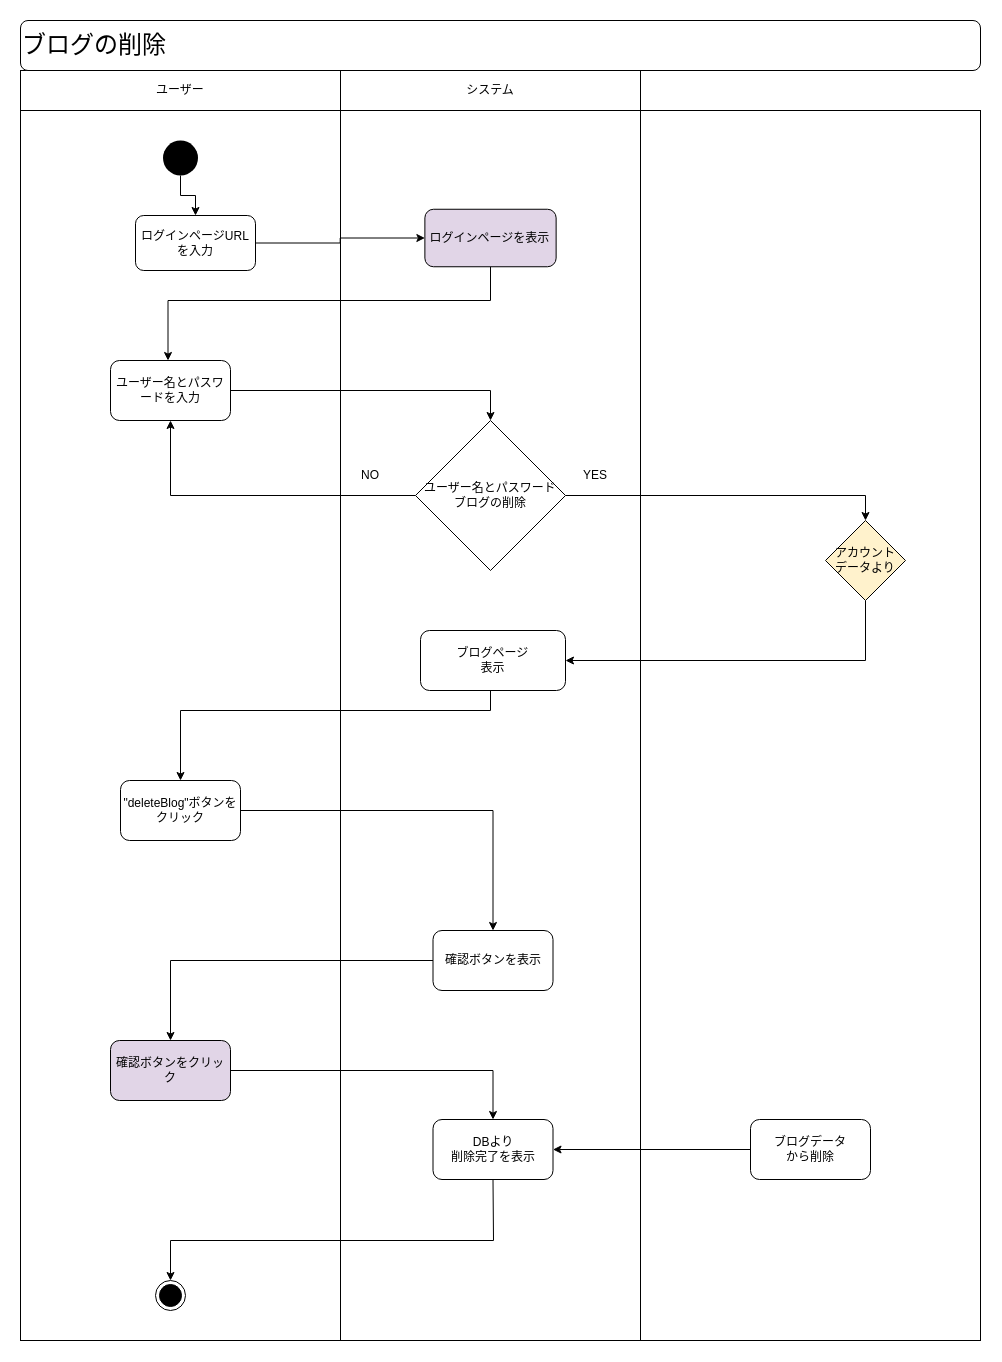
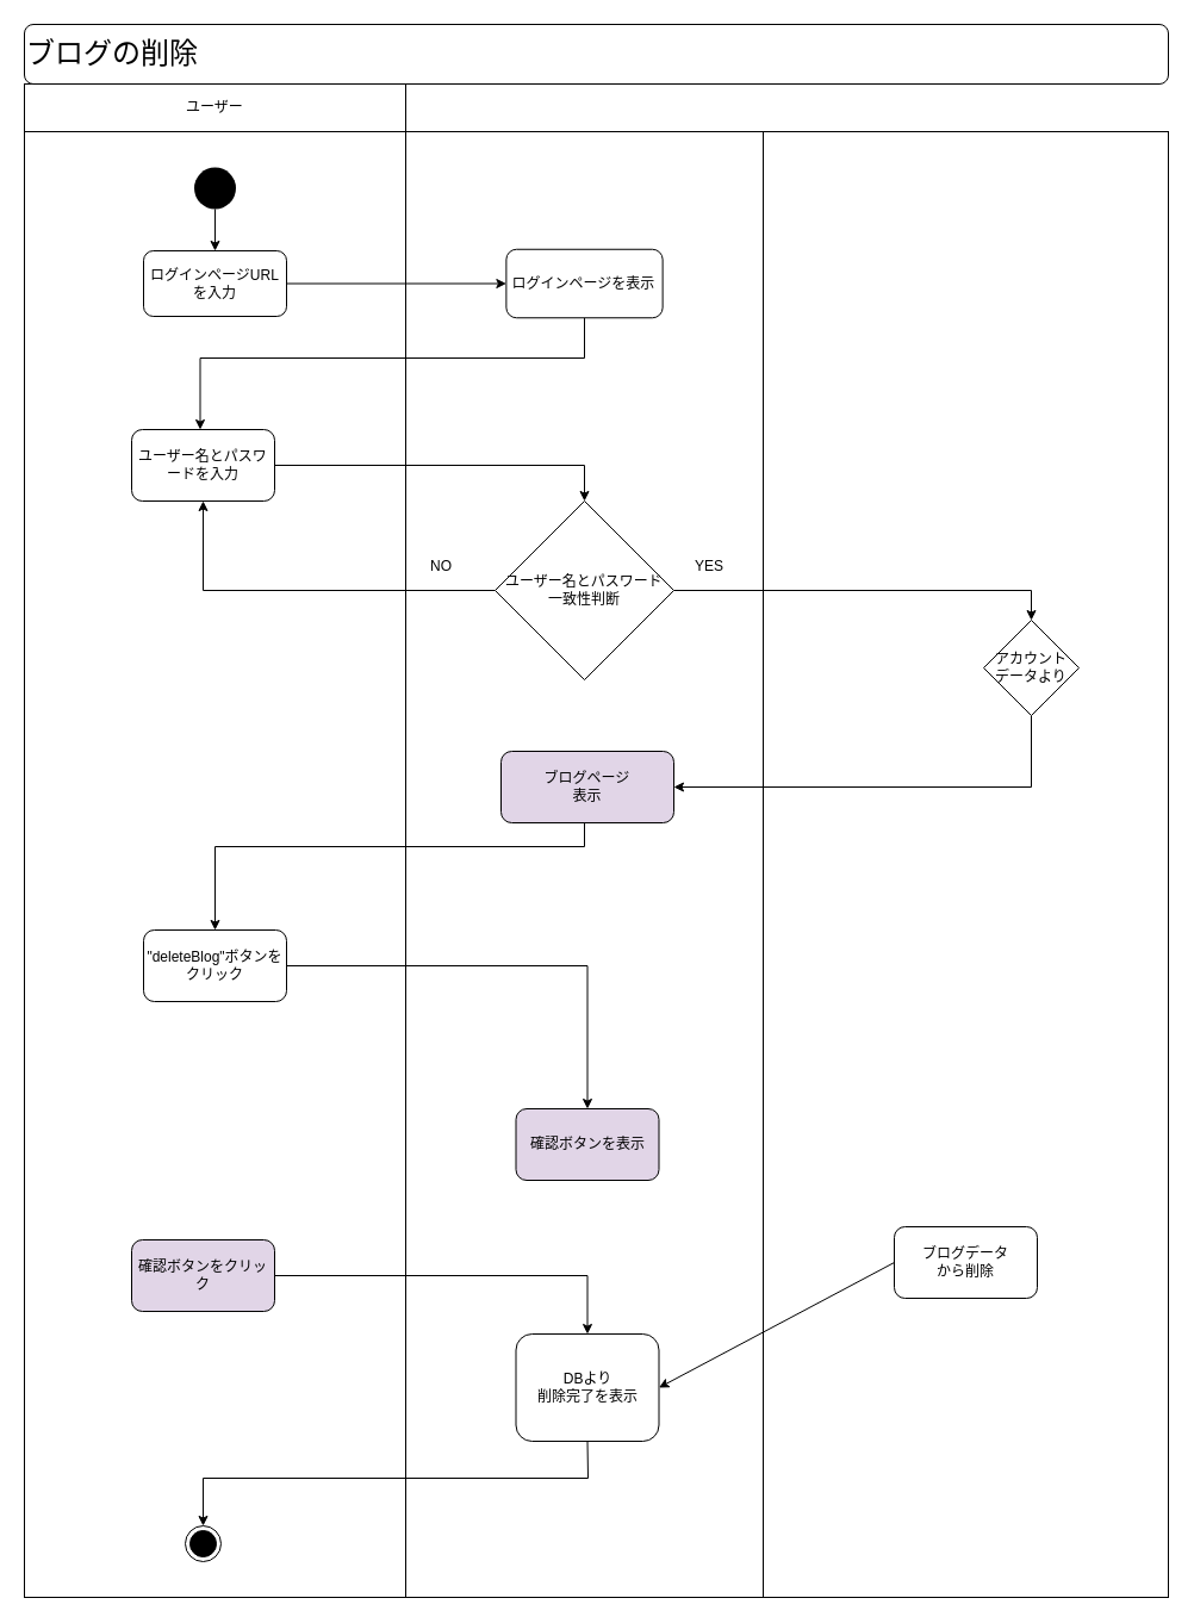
- <mxCell id="6" value="システム" style="rounded=0;whiteSpace=wrap;html=1;" vertex="1" parent="1"><mxGeometry x="340" y="70" width="300" height="40" as="geometry" /></mxCell>
- <mxCell id="13" value="ログインページを表示" style="rounded=1;whiteSpace=wrap;html=1;fillColor=#e1d5e7;" vertex="1" parent="1"><mxGeometry x="424.38" y="208.75" width="131.25" height="57.5" as="geometry" /></mxCell>
+ <mxCell id="13" value="ログインページを表示" style="rounded=1;whiteSpace=wrap;html=1;" vertex="1" parent="1"><mxGeometry x="424.38" y="208.75" width="131.25" height="57.5" as="geometry" /></mxCell>
- <mxCell id="10" value="ログインページURLを入力" style="rounded=1;whiteSpace=wrap;html=1;" vertex="1" parent="1"><mxGeometry x="135" y="215" width="120" height="55" as="geometry" /></mxCell>
+ <mxCell id="10" value="ログインページURLを入力" style="rounded=1;whiteSpace=wrap;html=1;" vertex="1" parent="1"><mxGeometry x="120" y="210" width="120" height="55" as="geometry" /></mxCell>
- <mxCell id="22" value="ユーザー名とパスワード&lt;br&gt;ブログの削除" style="rhombus;whiteSpace=wrap;html=1;" vertex="1" parent="1"><mxGeometry x="415" y="420" width="150" height="150" as="geometry" /></mxCell>
+ <mxCell id="22" value="ユーザー名とパスワード&lt;br&gt;一致性判断" style="rhombus;whiteSpace=wrap;html=1;" vertex="1" parent="1"><mxGeometry x="415" y="420" width="150" height="150" as="geometry" /></mxCell>
- <mxCell id="25" value="アカウント&lt;br&gt;データより" style="rhombus;whiteSpace=wrap;html=1;fillColor=#fff2cc;" vertex="1" parent="1"><mxGeometry x="825" y="520" width="80" height="80" as="geometry" /></mxCell>
+ <mxCell id="25" value="アカウント&lt;br&gt;データより" style="rhombus;whiteSpace=wrap;html=1;" vertex="1" parent="1"><mxGeometry x="825" y="520" width="80" height="80" as="geometry" /></mxCell>
- <mxCell id="23" value="ブログページ&lt;br&gt;表示" style="rounded=1;whiteSpace=wrap;html=1;" vertex="1" parent="1"><mxGeometry x="420" y="630" width="145" height="60" as="geometry" /></mxCell>
+ <mxCell id="23" value="ブログページ&lt;br&gt;表示" style="rounded=1;whiteSpace=wrap;html=1;fillColor=#e1d5e7;" vertex="1" parent="1"><mxGeometry x="420" y="630" width="145" height="60" as="geometry" /></mxCell>
- <mxCell id="29" style="edgeStyle=orthogonalEdgeStyle;rounded=0;orthogonalLoop=1;jettySize=auto;html=1;entryX=0.5;entryY=0;entryDx=0;entryDy=0;" edge="1" parent="1" source="30" target="32"><mxGeometry relative="1" as="geometry" /></mxCell>
- <mxCell id="30" value="確認ボタンを表示" style="rounded=1;whiteSpace=wrap;html=1;" vertex="1" parent="1"><mxGeometry x="432.5" y="930" width="120" height="60" as="geometry" /></mxCell>
+ <mxCell id="30" value="確認ボタンを表示" style="rounded=1;whiteSpace=wrap;html=1;fillColor=#e1d5e7;" vertex="1" parent="1"><mxGeometry x="432.5" y="930" width="120" height="60" as="geometry" /></mxCell>
- <mxCell id="33" value="DBより&lt;br&gt;削除完了を表示" style="rounded=1;whiteSpace=wrap;html=1;" vertex="1" parent="1"><mxGeometry x="432.5" y="1119" width="120" height="60" as="geometry" /></mxCell>
+ <mxCell id="33" value="DBより&lt;br&gt;削除完了を表示" style="rounded=1;whiteSpace=wrap;html=1;" vertex="1" parent="1"><mxGeometry x="432.5" y="1119" width="120" height="90" as="geometry" /></mxCell>
- <mxCell id="34" value="ブログデータ&lt;br&gt;から削除" style="rounded=1;whiteSpace=wrap;html=1;" vertex="1" parent="1"><mxGeometry x="750" y="1119" width="120" height="60" as="geometry" /></mxCell>
+ <mxCell id="34" value="ブログデータ&lt;br&gt;から削除" style="rounded=1;whiteSpace=wrap;html=1;" vertex="1" parent="1"><mxGeometry x="750" y="1029" width="120" height="60" as="geometry" /></mxCell>
